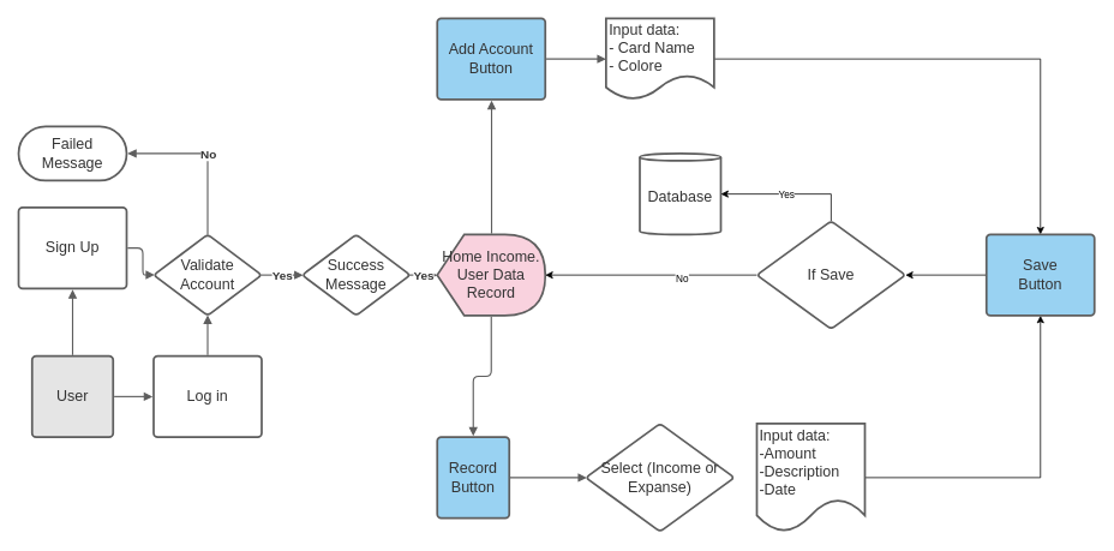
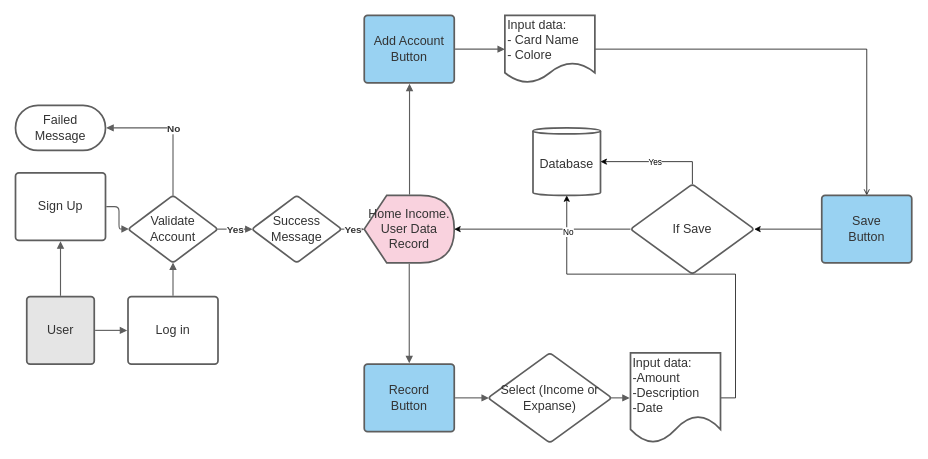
- <mxCell id="31" style="edgeStyle=orthogonalEdgeStyle;rounded=0;orthogonalLoop=1;jettySize=auto;html=1;entryX=0.5;entryY=0;entryDx=0;entryDy=0;" edge="1" parent="1" source="32" target="39"><mxGeometry relative="1" as="geometry" /></mxCell>
+ <mxCell id="31" style="edgeStyle=orthogonalEdgeStyle;rounded=0;orthogonalLoop=1;jettySize=auto;html=1;entryX=0.5;entryY=0;entryDx=0;entryDy=0;endArrow=open;" edge="1" parent="1" source="32" target="39"><mxGeometry relative="1" as="geometry" /></mxCell>
- <mxCell id="11" style="edgeStyle=orthogonalEdgeStyle;rounded=0;orthogonalLoop=1;jettySize=auto;html=1;entryX=0.5;entryY=1;entryDx=0;entryDy=0;exitX=1;exitY=0.5;exitDx=0;exitDy=0;" edge="1" parent="1" source="12" target="39"><mxGeometry relative="1" as="geometry" /></mxCell>
+ <mxCell id="11" style="edgeStyle=orthogonalEdgeStyle;rounded=0;orthogonalLoop=1;jettySize=auto;html=1;exitX=1;exitY=0.5;exitDx=0;exitDy=0;" edge="1" parent="1" source="12" target="14"><mxGeometry relative="1" as="geometry" /></mxCell>
- <mxCell id="8" value="Record Button" style="html=1;overflow=block;blockSpacing=1;whiteSpace=wrap;fontSize=16.7;fontColor=#333333;spacing=9;strokeColor=#5e5e5e;strokeOpacity=100;fillOpacity=100;rounded=1;absoluteArcSize=1;arcSize=9;fillColor=#99d2f2;strokeWidth=2.3;" vertex="1" parent="1"><mxGeometry x="485" y="485" width="80" height="90" as="geometry" /></mxCell>
+ <mxCell id="8" value="Record Button" style="html=1;overflow=block;blockSpacing=1;whiteSpace=wrap;fontSize=16.7;fontColor=#333333;spacing=9;strokeColor=#5e5e5e;strokeOpacity=100;fillOpacity=100;rounded=1;absoluteArcSize=1;arcSize=9;fillColor=#99d2f2;strokeWidth=2.3;" vertex="1" parent="1"><mxGeometry x="485" y="485" width="120" height="90" as="geometry" /></mxCell>
+ <mxCell id="13" value="" style="html=1;jettySize=18;whiteSpace=wrap;fontSize=13;strokeColor=#5E5E5E;strokeWidth=1.5;rounded=1;arcSize=12;edgeStyle=orthogonalEdgeStyle;startArrow=none;endArrow=block;endFill=1;exitX=0.993;exitY=0.5;exitPerimeter=0;entryX=-0.009;entryY=0.5;entryPerimeter=0;" edge="1" parent="1" source="9" target="12"><mxGeometry width="100" height="100" relative="1" as="geometry"><Array as="points" /></mxGeometry></mxCell>
